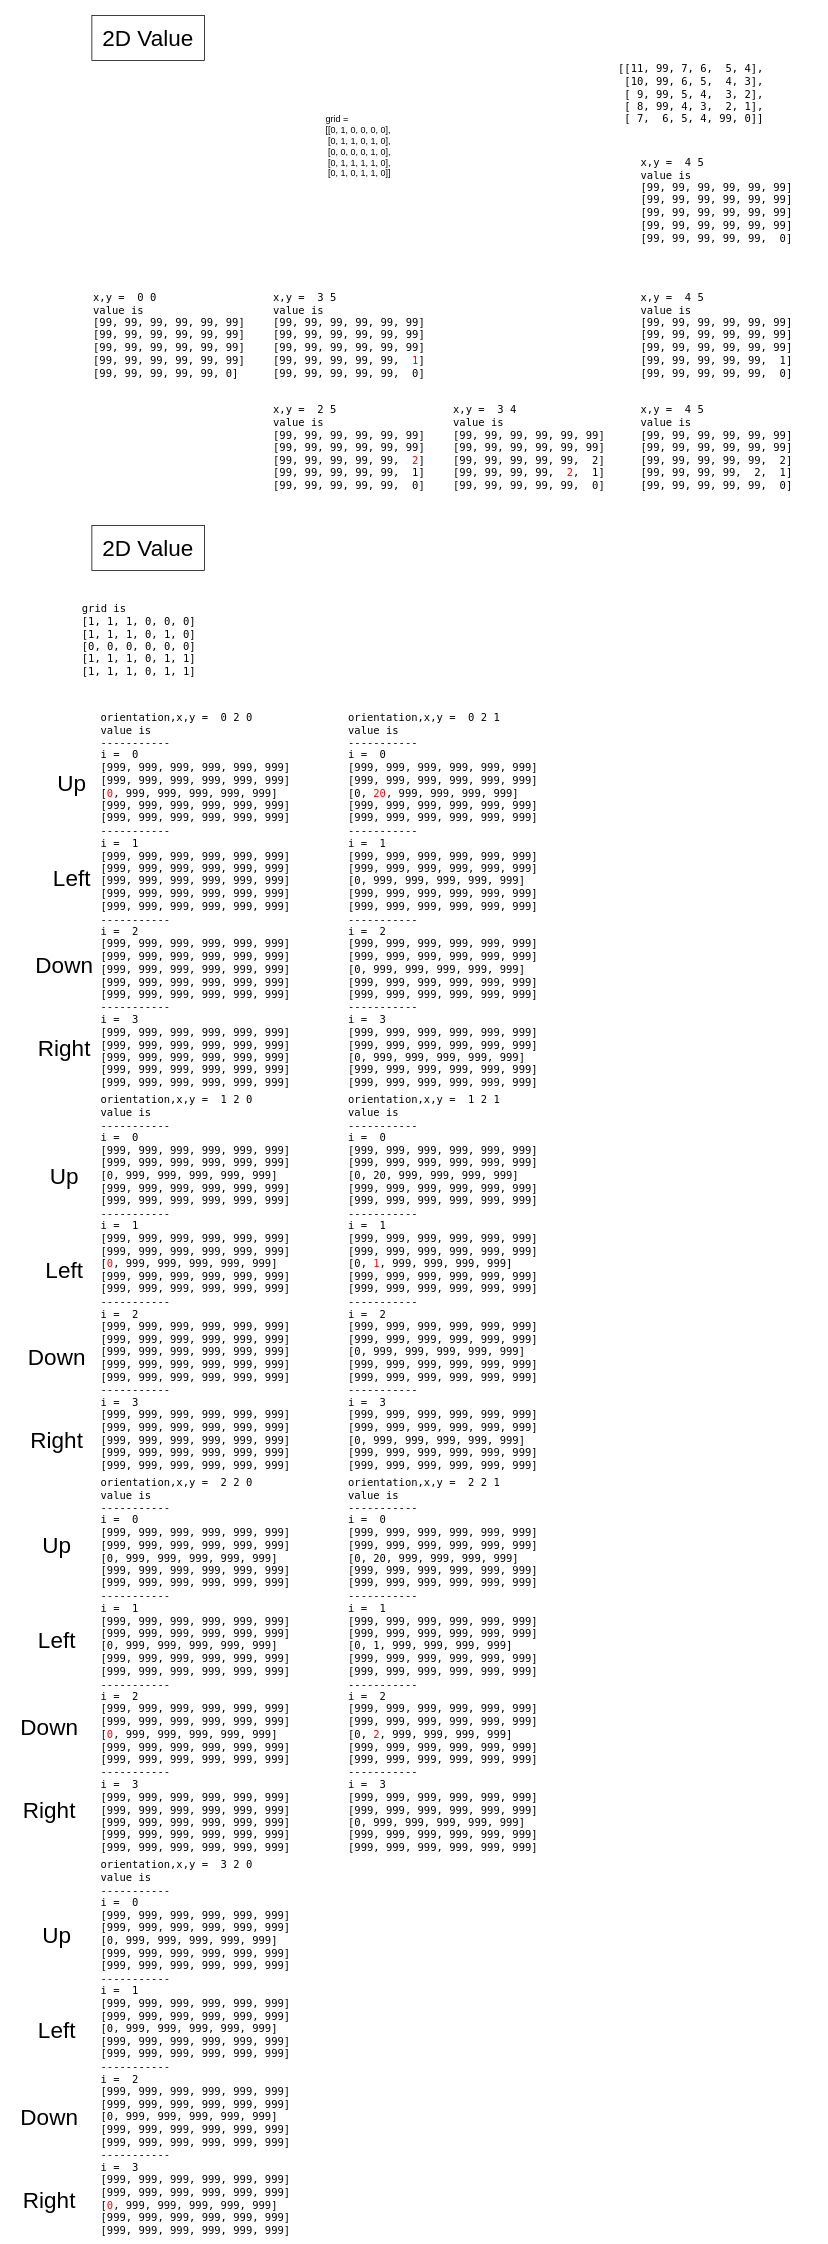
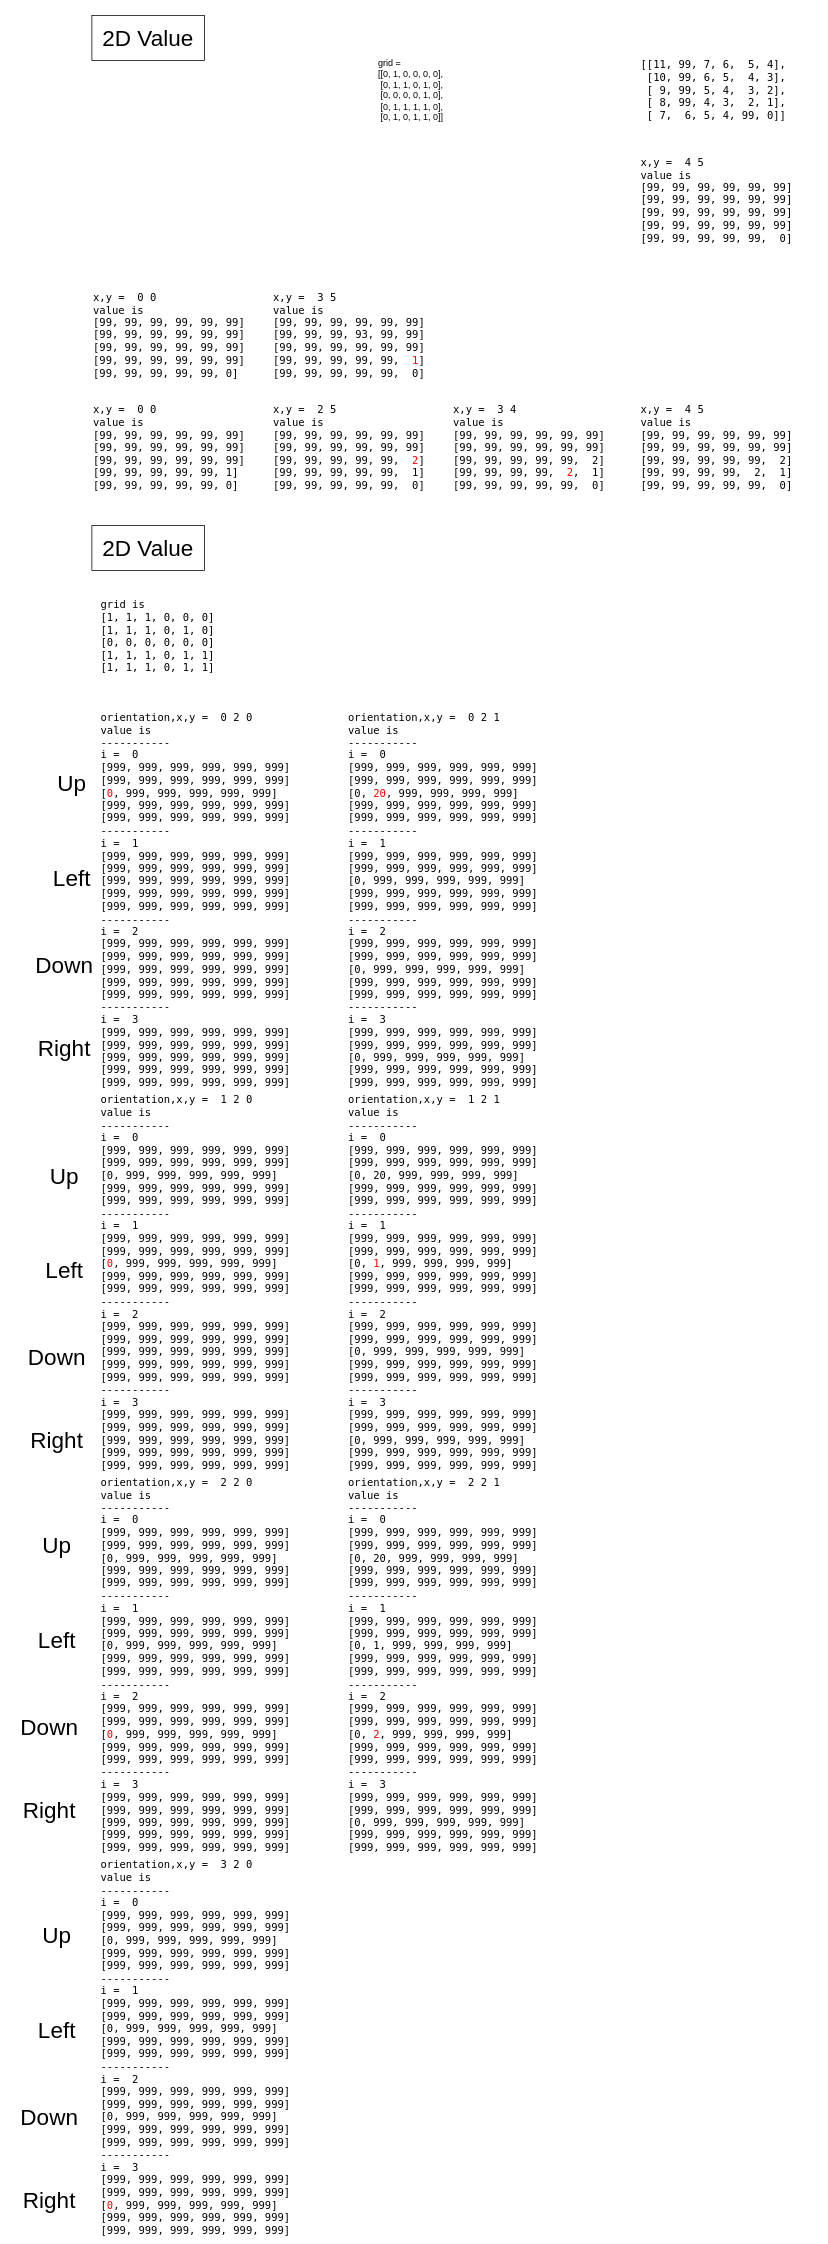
- <mxCell id="2" value="&lt;pre style=&quot;box-sizing: border-box ; overflow: auto ; font-family: monospace ; font-size: 14px ; display: block ; padding: 1px 0px ; margin: 0px ; line-height: inherit ; word-break: break-all ; overflow-wrap: break-word ; background-color: rgb(255 , 255 , 255) ; border: 0px ; border-radius: 0px ; vertical-align: baseline ; font-style: normal ; font-weight: 400 ; letter-spacing: normal ; text-align: left ; text-indent: 0px ; text-transform: none ; word-spacing: 0px&quot;&gt;[[11, 99, 7, 6,  5, 4],&lt;br&gt; [10, 99, 6, 5,  4, 3],&lt;br&gt; [ 9, 99, 5, 4,  3, 2],&lt;br&gt; [ 8, 99, 4, 3,  2, 1],&lt;br&gt; [ 7,  6, 5, 4, 99, 0]]&lt;/pre&gt;" style="text;whiteSpace=wrap;html=1;" vertex="1" parent="1"><mxGeometry x="822" y="75" width="210" height="90" as="geometry" /></mxCell>
+ <mxCell id="2" value="&lt;pre style=&quot;box-sizing: border-box ; overflow: auto ; font-family: monospace ; font-size: 14px ; display: block ; padding: 1px 0px ; margin: 0px ; line-height: inherit ; word-break: break-all ; overflow-wrap: break-word ; background-color: rgb(255 , 255 , 255) ; border: 0px ; border-radius: 0px ; vertical-align: baseline ; font-style: normal ; font-weight: 400 ; letter-spacing: normal ; text-align: left ; text-indent: 0px ; text-transform: none ; word-spacing: 0px&quot;&gt;[[11, 99, 7, 6,  5, 4],&lt;br&gt; [10, 99, 6, 5,  4, 3],&lt;br&gt; [ 9, 99, 5, 4,  3, 2],&lt;br&gt; [ 8, 99, 4, 3,  2, 1],&lt;br&gt; [ 7,  6, 5, 4, 99, 0]]&lt;/pre&gt;" style="text;whiteSpace=wrap;html=1;" vertex="1" parent="1"><mxGeometry x="852" y="70" width="210" height="90" as="geometry" /></mxCell>
- <mxCell id="11" value="grid = &lt;br&gt;[[0, 1, 0, 0, 0, 0], &lt;br&gt;&amp;nbsp;[0, 1, 1, 0, 1, 0], &lt;br&gt;&amp;nbsp;[0, 0, 0, 0, 1, 0], &lt;br&gt;&amp;nbsp;[0, 1, 1, 1, 1, 0], &lt;br&gt;&amp;nbsp;[0, 1, 0, 1, 1, 0]]" style="text;whiteSpace=wrap;html=1;" vertex="1" parent="1"><mxGeometry x="432" y="145" width="100" height="110" as="geometry" /></mxCell>
+ <mxCell id="11" value="grid = &lt;br&gt;[[0, 1, 0, 0, 0, 0], &lt;br&gt;&amp;nbsp;[0, 1, 1, 0, 1, 0], &lt;br&gt;&amp;nbsp;[0, 0, 0, 0, 1, 0], &lt;br&gt;&amp;nbsp;[0, 1, 1, 1, 1, 0], &lt;br&gt;&amp;nbsp;[0, 1, 0, 1, 1, 0]]" style="text;whiteSpace=wrap;html=1;" vertex="1" parent="1"><mxGeometry x="502" y="70" width="100" height="110" as="geometry" /></mxCell>
- <mxCell id="3" value="&lt;pre style=&quot;box-sizing: border-box ; overflow: auto ; font-family: monospace ; font-size: 14px ; display: block ; padding: 1px 0px ; margin: 0px ; line-height: inherit ; word-break: break-all ; overflow-wrap: break-word ; background-color: rgb(255 , 255 , 255) ; border: 0px ; border-radius: 0px ; vertical-align: baseline ; font-style: normal ; font-weight: 400 ; letter-spacing: normal ; text-align: left ; text-indent: 0px ; text-transform: none ; word-spacing: 0px&quot;&gt;x,y =  3 5&lt;br&gt;value is &lt;br&gt;[99, 99, 99, 99, 99, 99]&lt;br&gt;[99, 99, 99, 99, 99, 99]&lt;br&gt;[99, 99, 99, 99, 99, 99]&lt;br&gt;[99, 99, 99, 99, 99,  &lt;font color=&quot;#ff0000&quot;&gt;1&lt;/font&gt;]&lt;br&gt;[99, 99, 99, 99, 99,  0]&lt;/pre&gt;" style="text;whiteSpace=wrap;html=1;" vertex="1" parent="1"><mxGeometry x="362" y="380" width="230" height="120" as="geometry" /></mxCell>
+ <mxCell id="3" value="&lt;pre style=&quot;box-sizing: border-box ; overflow: auto ; font-family: monospace ; font-size: 14px ; display: block ; padding: 1px 0px ; margin: 0px ; line-height: inherit ; word-break: break-all ; overflow-wrap: break-word ; background-color: rgb(255 , 255 , 255) ; border: 0px ; border-radius: 0px ; vertical-align: baseline ; font-style: normal ; font-weight: 400 ; letter-spacing: normal ; text-align: left ; text-indent: 0px ; text-transform: none ; word-spacing: 0px&quot;&gt;x,y =  3 5&lt;br&gt;value is &lt;br&gt;[99, 99, 99, 99, 99, 99]&lt;br&gt;[99, 99, 99, 93, 99, 99]&lt;br&gt;[99, 99, 99, 99, 99, 99]&lt;br&gt;[99, 99, 99, 99, 99,  &lt;font color=&quot;#ff0000&quot;&gt;1&lt;/font&gt;]&lt;br&gt;[99, 99, 99, 99, 99,  0]&lt;/pre&gt;" style="text;whiteSpace=wrap;html=1;" vertex="1" parent="1"><mxGeometry x="362" y="380" width="230" height="120" as="geometry" /></mxCell>
- <mxCell id="4" value="&lt;pre style=&quot;box-sizing: border-box ; overflow: auto ; font-family: monospace ; font-size: 14px ; display: block ; padding: 1px 0px ; margin: 0px ; line-height: inherit ; word-break: break-all ; overflow-wrap: break-word ; background-color: rgb(255 , 255 , 255) ; border: 0px ; border-radius: 0px ; vertical-align: baseline ; font-style: normal ; font-weight: 400 ; letter-spacing: normal ; text-align: left ; text-indent: 0px ; text-transform: none ; word-spacing: 0px&quot;&gt;x,y =  4 5&lt;br&gt;value is &lt;br&gt;[99, 99, 99, 99, 99, 99]&lt;br&gt;[99, 99, 99, 99, 99, 99]&lt;br&gt;[99, 99, 99, 99, 99, 99]&lt;br&gt;[99, 99, 99, 99, 99,  1]&lt;br&gt;[99, 99, 99, 99, 99,  0]&lt;/pre&gt;" style="text;whiteSpace=wrap;html=1;" vertex="1" parent="1"><mxGeometry x="852" y="380" width="230" height="120" as="geometry" /></mxCell>
+ <mxCell id="7" value="&lt;meta charset=&quot;utf-8&quot; style=&quot;&quot;&gt;&lt;pre style=&quot;box-sizing: border-box; overflow: auto; font-family: monospace; font-size: 14px; display: block; padding: 1px 0px; margin: 0px; line-height: inherit; word-break: break-all; overflow-wrap: break-word; background-color: rgb(255, 255, 255); border: 0px; border-radius: 0px; vertical-align: baseline; font-style: normal; font-variant-ligatures: normal; font-variant-caps: normal; font-weight: 400; letter-spacing: normal; orphans: 2; text-align: left; text-indent: 0px; text-transform: none; widows: 2; word-spacing: 0px; -webkit-text-stroke-width: 0px; text-decoration-style: initial; text-decoration-color: initial;&quot;&gt;x,y =  0 0&#10;value is &#10;[99, 99, 99, 99, 99, 99]&#10;[99, 99, 99, 99, 99, 99]&#10;[99, 99, 99, 99, 99, 99]&#10;[99, 99, 99, 99, 99, 1]&#10;[99, 99, 99, 99, 99, 0]&lt;/pre&gt;" style="text;whiteSpace=wrap;html=1;" vertex="1" parent="1"><mxGeometry x="122" y="530" width="230" height="120" as="geometry" /></mxCell>
- <mxCell id="14" value="&lt;meta charset=&quot;utf-8&quot; style=&quot;&quot;&gt;&lt;pre style=&quot;box-sizing: border-box; overflow: auto; font-family: monospace; font-size: 14px; display: block; padding: 1px 0px; margin: 0px; line-height: inherit; word-break: break-all; overflow-wrap: break-word; background-color: rgb(255, 255, 255); border: 0px; border-radius: 0px; vertical-align: baseline; font-style: normal; font-variant-ligatures: normal; font-variant-caps: normal; font-weight: 400; letter-spacing: normal; orphans: 2; text-align: left; text-indent: 0px; text-transform: none; widows: 2; word-spacing: 0px; -webkit-text-stroke-width: 0px; text-decoration-style: initial; text-decoration-color: initial;&quot;&gt;grid is &#10;[1, 1, 1, 0, 0, 0]&#10;[1, 1, 1, 0, 1, 0]&#10;[0, 0, 0, 0, 0, 0]&#10;[1, 1, 1, 0, 1, 1]&#10;[1, 1, 1, 0, 1, 1]&lt;/pre&gt;" style="text;whiteSpace=wrap;html=1;fontSize=30;" vertex="1" parent="1"><mxGeometry x="107" y="795" width="180" height="120" as="geometry" /></mxCell>
+ <mxCell id="14" value="&lt;meta charset=&quot;utf-8&quot; style=&quot;&quot;&gt;&lt;pre style=&quot;box-sizing: border-box; overflow: auto; font-family: monospace; font-size: 14px; display: block; padding: 1px 0px; margin: 0px; line-height: inherit; word-break: break-all; overflow-wrap: break-word; background-color: rgb(255, 255, 255); border: 0px; border-radius: 0px; vertical-align: baseline; font-style: normal; font-variant-ligatures: normal; font-variant-caps: normal; font-weight: 400; letter-spacing: normal; orphans: 2; text-align: left; text-indent: 0px; text-transform: none; widows: 2; word-spacing: 0px; -webkit-text-stroke-width: 0px; text-decoration-style: initial; text-decoration-color: initial;&quot;&gt;grid is &#10;[1, 1, 1, 0, 0, 0]&#10;[1, 1, 1, 0, 1, 0]&#10;[0, 0, 0, 0, 0, 0]&#10;[1, 1, 1, 0, 1, 1]&#10;[1, 1, 1, 0, 1, 1]&lt;/pre&gt;" style="text;whiteSpace=wrap;html=1;fontSize=30;" vertex="1" parent="1"><mxGeometry x="132" y="790" width="180" height="120" as="geometry" /></mxCell>
